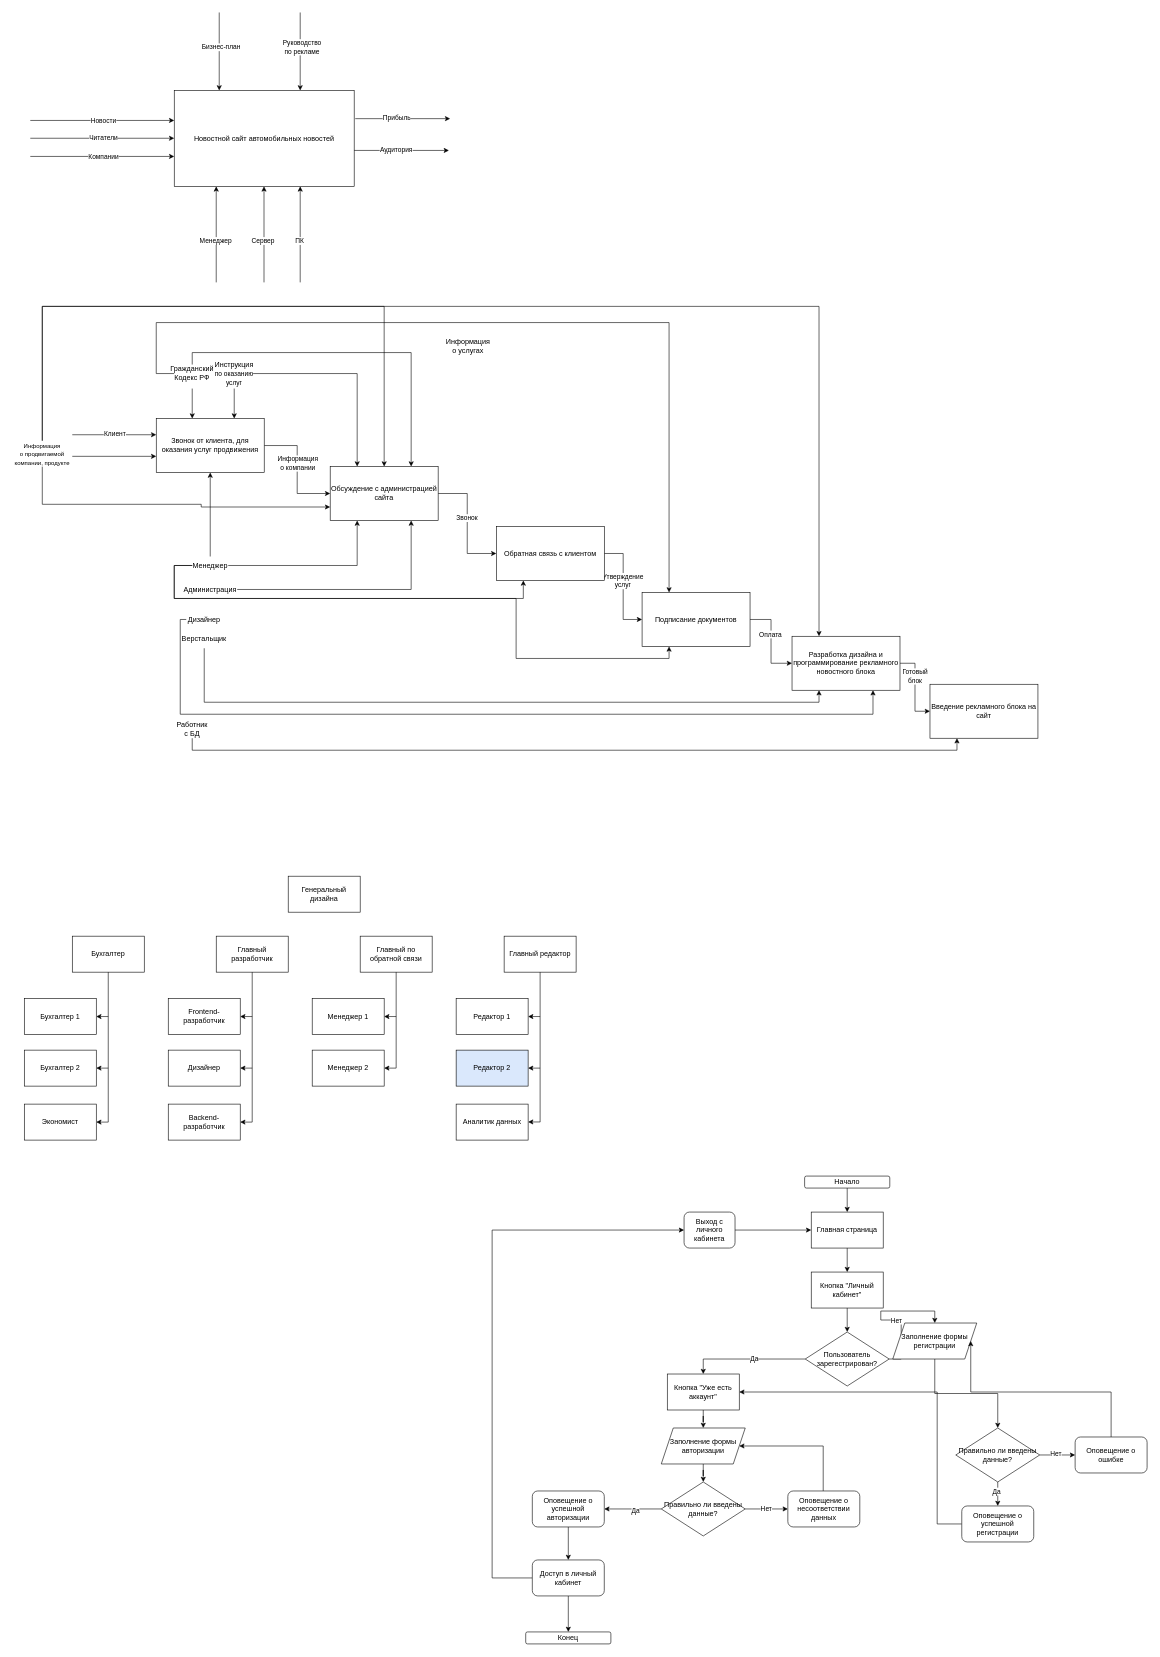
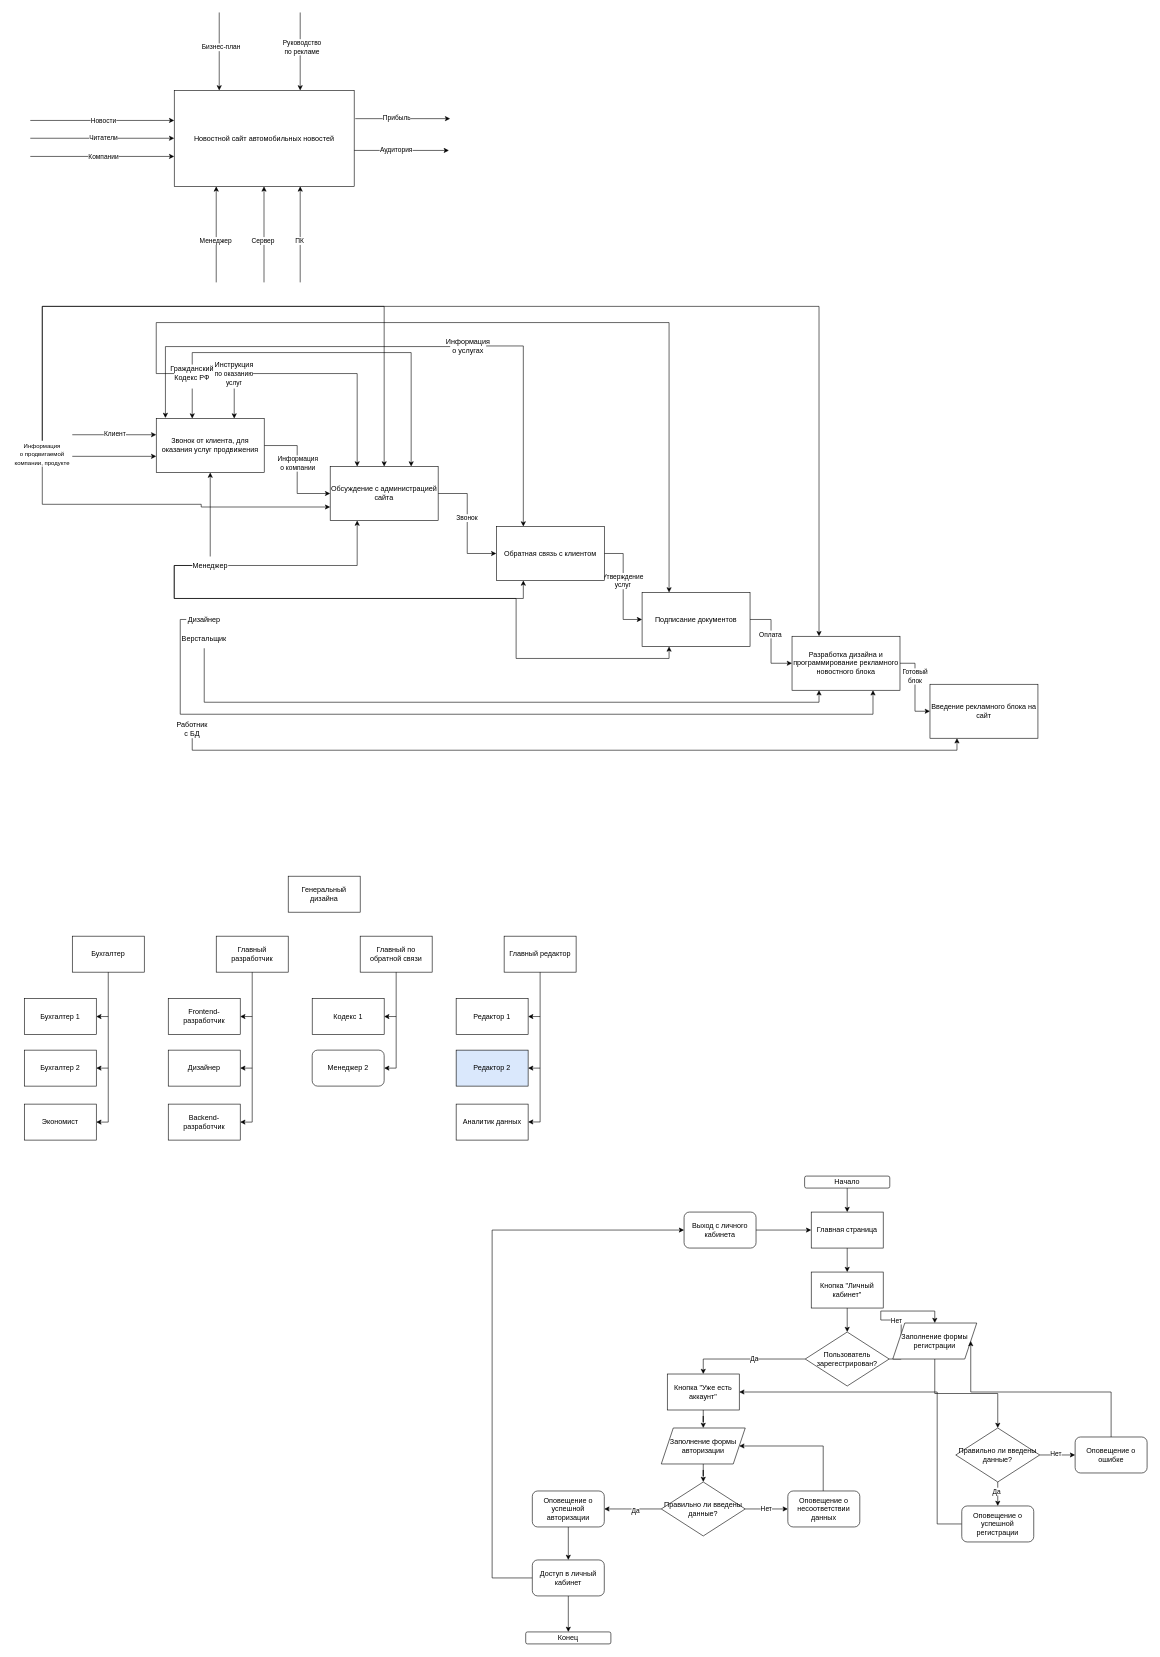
+ <mxCell id="52" style="edgeStyle=orthogonalEdgeStyle;rounded=0;orthogonalLoop=1;jettySize=auto;html=1;entryX=0.25;entryY=0;entryDx=0;entryDy=0;" parent="1" source="53" target="43" edge="1"><mxGeometry relative="1" as="geometry" /></mxCell>
+ <mxCell id="54" style="edgeStyle=orthogonalEdgeStyle;rounded=0;orthogonalLoop=1;jettySize=auto;html=1;entryX=0.085;entryY=-0.01;entryDx=0;entryDy=0;entryPerimeter=0;" parent="1" source="53" target="25" edge="1"><mxGeometry relative="1" as="geometry"><Array as="points"><mxPoint x="275" y="577" /></Array></mxGeometry></mxCell>
- <mxCell id="40" value="Администрация" style="text;html=1;align=center;verticalAlign=middle;whiteSpace=wrap;rounded=0;" parent="1" vertex="1"><mxGeometry x="305" y="967" width="90" height="30" as="geometry" /></mxCell>
- <mxCell id="39" style="edgeStyle=orthogonalEdgeStyle;rounded=0;orthogonalLoop=1;jettySize=auto;html=1;entryX=0.75;entryY=1;entryDx=0;entryDy=0;" parent="1" source="40" target="33" edge="1"><mxGeometry relative="1" as="geometry" /></mxCell>
- <mxCell id="81" value="Менеджер 1" style="rounded=0;whiteSpace=wrap;html=1;" parent="1" vertex="1"><mxGeometry x="520" y="1664" width="120" height="60" as="geometry" /></mxCell>
+ <mxCell id="81" value="Кодекс 1" style="rounded=0;whiteSpace=wrap;html=1;" parent="1" vertex="1"><mxGeometry x="520" y="1664" width="120" height="60" as="geometry" /></mxCell>
- <mxCell id="82" value="Менеджер 2" style="rounded=0;whiteSpace=wrap;html=1;" parent="1" vertex="1"><mxGeometry x="520" y="1750" width="120" height="60" as="geometry" /></mxCell>
+ <mxCell id="82" value="Менеджер 2" style="whiteSpace=wrap;html=1;rounded=1;" parent="1" vertex="1"><mxGeometry x="520" y="1750" width="120" height="60" as="geometry" /></mxCell>
- <mxCell id="140" value="Выход с личного кабинета" style="rounded=1;whiteSpace=wrap;html=1;" vertex="1" parent="1"><mxGeometry x="1140" y="2020" width="85" height="60" as="geometry" /></mxCell>
+ <mxCell id="140" value="Выход с личного кабинета" style="rounded=1;whiteSpace=wrap;html=1;" vertex="1" parent="1"><mxGeometry x="1140" y="2020" width="120" height="60" as="geometry" /></mxCell>
